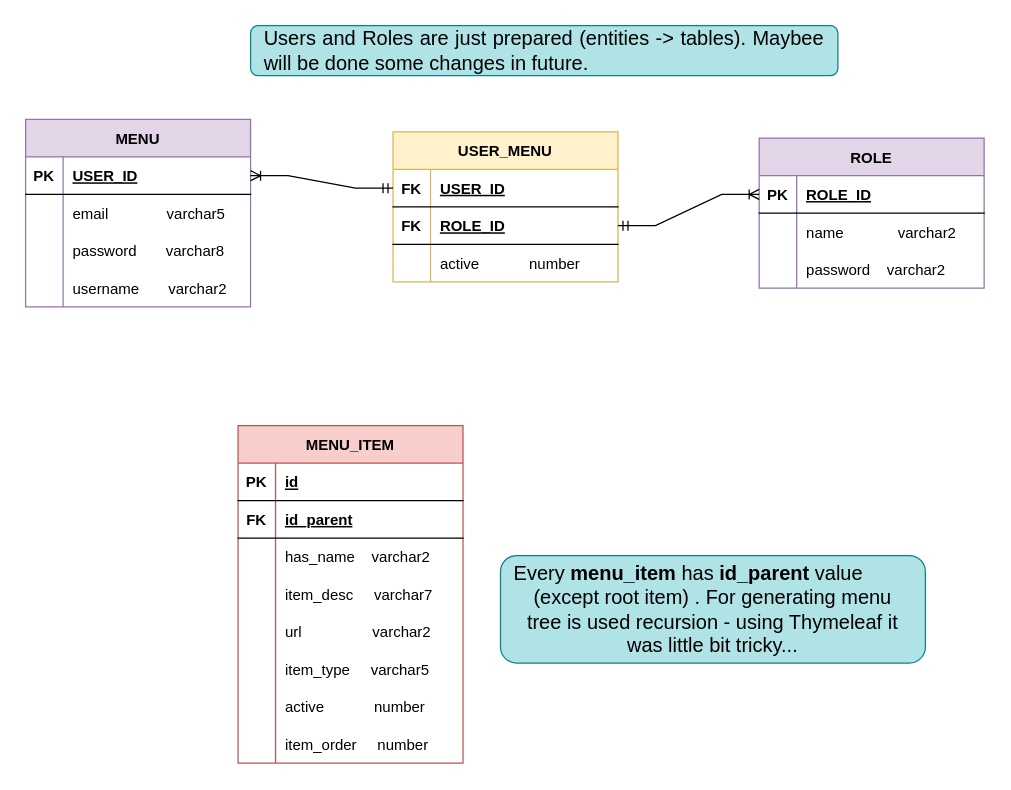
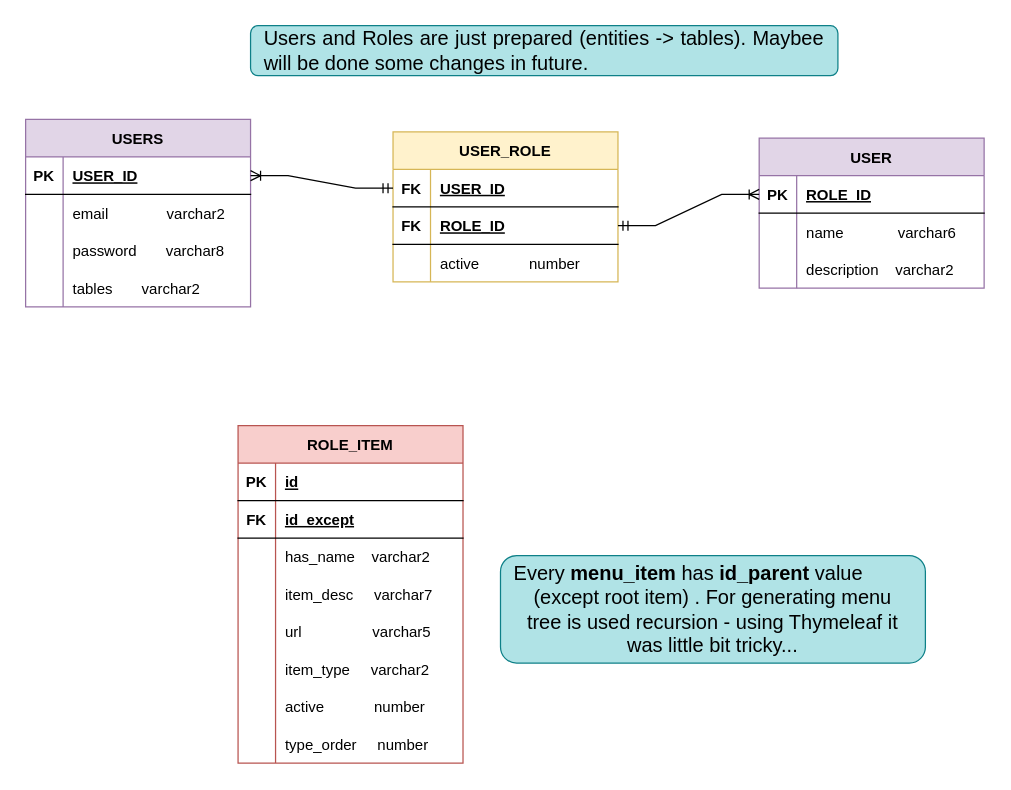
- <mxCell id="27" value="MENU" style="shape=table;startSize=30;container=1;collapsible=1;childLayout=tableLayout;fixedRows=1;rowLines=0;fontStyle=1;align=center;resizeLast=1;fillColor=#e1d5e7;strokeColor=#9673a6;" vertex="1" parent="1"><mxGeometry x="20" y="95" width="180" height="150" as="geometry" /></mxCell>
+ <mxCell id="27" value="USERS" style="shape=table;startSize=30;container=1;collapsible=1;childLayout=tableLayout;fixedRows=1;rowLines=0;fontStyle=1;align=center;resizeLast=1;fillColor=#e1d5e7;strokeColor=#9673a6;" vertex="1" parent="1"><mxGeometry x="20" y="95" width="180" height="150" as="geometry" /></mxCell>
- <mxCell id="50" value="USER_MENU" style="shape=table;startSize=30;container=1;collapsible=1;childLayout=tableLayout;fixedRows=1;rowLines=0;fontStyle=1;align=center;resizeLast=1;fillColor=#fff2cc;strokeColor=#d6b656;" vertex="1" parent="1"><mxGeometry x="314" y="105" width="180" height="120" as="geometry" /></mxCell>
+ <mxCell id="50" value="USER_ROLE" style="shape=table;startSize=30;container=1;collapsible=1;childLayout=tableLayout;fixedRows=1;rowLines=0;fontStyle=1;align=center;resizeLast=1;fillColor=#fff2cc;strokeColor=#d6b656;" vertex="1" parent="1"><mxGeometry x="314" y="105" width="180" height="120" as="geometry" /></mxCell>
- <mxCell id="40" value="ROLE" style="shape=table;startSize=30;container=1;collapsible=1;childLayout=tableLayout;fixedRows=1;rowLines=0;fontStyle=1;align=center;resizeLast=1;fillColor=#e1d5e7;strokeColor=#9673a6;" vertex="1" parent="1"><mxGeometry x="607" y="110" width="180" height="120" as="geometry" /></mxCell>
+ <mxCell id="40" value="USER" style="shape=table;startSize=30;container=1;collapsible=1;childLayout=tableLayout;fixedRows=1;rowLines=0;fontStyle=1;align=center;resizeLast=1;fillColor=#e1d5e7;strokeColor=#9673a6;" vertex="1" parent="1"><mxGeometry x="607" y="110" width="180" height="120" as="geometry" /></mxCell>
- <mxCell id="33" value="email              varchar5" style="shape=partialRectangle;connectable=0;fillColor=none;top=0;left=0;bottom=0;right=0;align=left;spacingLeft=6;overflow=hidden;" vertex="1" parent="31"><mxGeometry x="30" width="150" height="30" as="geometry"><mxRectangle width="150" height="30" as="alternateBounds" /></mxGeometry></mxCell>
+ <mxCell id="33" value="email              varchar2" style="shape=partialRectangle;connectable=0;fillColor=none;top=0;left=0;bottom=0;right=0;align=left;spacingLeft=6;overflow=hidden;" vertex="1" parent="31"><mxGeometry x="30" width="150" height="30" as="geometry"><mxRectangle width="150" height="30" as="alternateBounds" /></mxGeometry></mxCell>
- <mxCell id="46" value="name             varchar2" style="shape=partialRectangle;connectable=0;fillColor=none;top=0;left=0;bottom=0;right=0;align=left;spacingLeft=6;overflow=hidden;" vertex="1" parent="44"><mxGeometry x="30" width="150" height="30" as="geometry"><mxRectangle width="150" height="30" as="alternateBounds" /></mxGeometry></mxCell>
+ <mxCell id="46" value="name             varchar6" style="shape=partialRectangle;connectable=0;fillColor=none;top=0;left=0;bottom=0;right=0;align=left;spacingLeft=6;overflow=hidden;" vertex="1" parent="44"><mxGeometry x="30" width="150" height="30" as="geometry"><mxRectangle width="150" height="30" as="alternateBounds" /></mxGeometry></mxCell>
- <mxCell id="49" value="password    varchar2" style="shape=partialRectangle;connectable=0;fillColor=none;top=0;left=0;bottom=0;right=0;align=left;spacingLeft=6;overflow=hidden;" vertex="1" parent="47"><mxGeometry x="30" width="150" height="30" as="geometry"><mxRectangle width="150" height="30" as="alternateBounds" /></mxGeometry></mxCell>
+ <mxCell id="49" value="description    varchar2" style="shape=partialRectangle;connectable=0;fillColor=none;top=0;left=0;bottom=0;right=0;align=left;spacingLeft=6;overflow=hidden;" vertex="1" parent="47"><mxGeometry x="30" width="150" height="30" as="geometry"><mxRectangle width="150" height="30" as="alternateBounds" /></mxGeometry></mxCell>
- <mxCell id="39" value="username       varchar2" style="shape=partialRectangle;connectable=0;fillColor=none;top=0;left=0;bottom=0;right=0;align=left;spacingLeft=6;overflow=hidden;" vertex="1" parent="37"><mxGeometry x="30" width="150" height="30" as="geometry"><mxRectangle width="150" height="30" as="alternateBounds" /></mxGeometry></mxCell>
+ <mxCell id="39" value="tables       varchar2" style="shape=partialRectangle;connectable=0;fillColor=none;top=0;left=0;bottom=0;right=0;align=left;spacingLeft=6;overflow=hidden;" vertex="1" parent="37"><mxGeometry x="30" width="150" height="30" as="geometry"><mxRectangle width="150" height="30" as="alternateBounds" /></mxGeometry></mxCell>
- <mxCell id="2" value="MENU_ITEM" style="shape=table;startSize=30;container=1;collapsible=1;childLayout=tableLayout;fixedRows=1;rowLines=0;fontStyle=1;align=center;resizeLast=1;fillColor=#f8cecc;strokeColor=#b85450;" vertex="1" parent="1"><mxGeometry x="190" y="340" width="180" height="270" as="geometry" /></mxCell>
+ <mxCell id="2" value="ROLE_ITEM" style="shape=table;startSize=30;container=1;collapsible=1;childLayout=tableLayout;fixedRows=1;rowLines=0;fontStyle=1;align=center;resizeLast=1;fillColor=#f8cecc;strokeColor=#b85450;" vertex="1" parent="1"><mxGeometry x="190" y="340" width="180" height="270" as="geometry" /></mxCell>
- <mxCell id="8" value="id_parent" style="shape=partialRectangle;connectable=0;fillColor=none;top=0;left=0;bottom=0;right=0;align=left;spacingLeft=6;fontStyle=5;overflow=hidden;" vertex="1" parent="6"><mxGeometry x="30" width="150" height="30" as="geometry"><mxRectangle width="150" height="30" as="alternateBounds" /></mxGeometry></mxCell>
+ <mxCell id="8" value="id_except" style="shape=partialRectangle;connectable=0;fillColor=none;top=0;left=0;bottom=0;right=0;align=left;spacingLeft=6;fontStyle=5;overflow=hidden;" vertex="1" parent="6"><mxGeometry x="30" width="150" height="30" as="geometry"><mxRectangle width="150" height="30" as="alternateBounds" /></mxGeometry></mxCell>
- <mxCell id="17" value="url                 varchar2" style="shape=partialRectangle;connectable=0;fillColor=none;top=0;left=0;bottom=0;right=0;align=left;spacingLeft=6;overflow=hidden;" vertex="1" parent="15"><mxGeometry x="30" width="150" height="30" as="geometry"><mxRectangle width="150" height="30" as="alternateBounds" /></mxGeometry></mxCell>
+ <mxCell id="17" value="url                 varchar5" style="shape=partialRectangle;connectable=0;fillColor=none;top=0;left=0;bottom=0;right=0;align=left;spacingLeft=6;overflow=hidden;" vertex="1" parent="15"><mxGeometry x="30" width="150" height="30" as="geometry"><mxRectangle width="150" height="30" as="alternateBounds" /></mxGeometry></mxCell>
- <mxCell id="20" value="item_type     varchar5" style="shape=partialRectangle;connectable=0;fillColor=none;top=0;left=0;bottom=0;right=0;align=left;spacingLeft=6;overflow=hidden;" vertex="1" parent="18"><mxGeometry x="30" width="150" height="30" as="geometry"><mxRectangle width="150" height="30" as="alternateBounds" /></mxGeometry></mxCell>
+ <mxCell id="20" value="item_type     varchar2" style="shape=partialRectangle;connectable=0;fillColor=none;top=0;left=0;bottom=0;right=0;align=left;spacingLeft=6;overflow=hidden;" vertex="1" parent="18"><mxGeometry x="30" width="150" height="30" as="geometry"><mxRectangle width="150" height="30" as="alternateBounds" /></mxGeometry></mxCell>
- <mxCell id="26" value="item_order     number" style="shape=partialRectangle;connectable=0;fillColor=none;top=0;left=0;bottom=0;right=0;align=left;spacingLeft=6;overflow=hidden;" vertex="1" parent="24"><mxGeometry x="30" width="150" height="30" as="geometry"><mxRectangle width="150" height="30" as="alternateBounds" /></mxGeometry></mxCell>
+ <mxCell id="26" value="type_order     number" style="shape=partialRectangle;connectable=0;fillColor=none;top=0;left=0;bottom=0;right=0;align=left;spacingLeft=6;overflow=hidden;" vertex="1" parent="24"><mxGeometry x="30" width="150" height="30" as="geometry"><mxRectangle width="150" height="30" as="alternateBounds" /></mxGeometry></mxCell>
